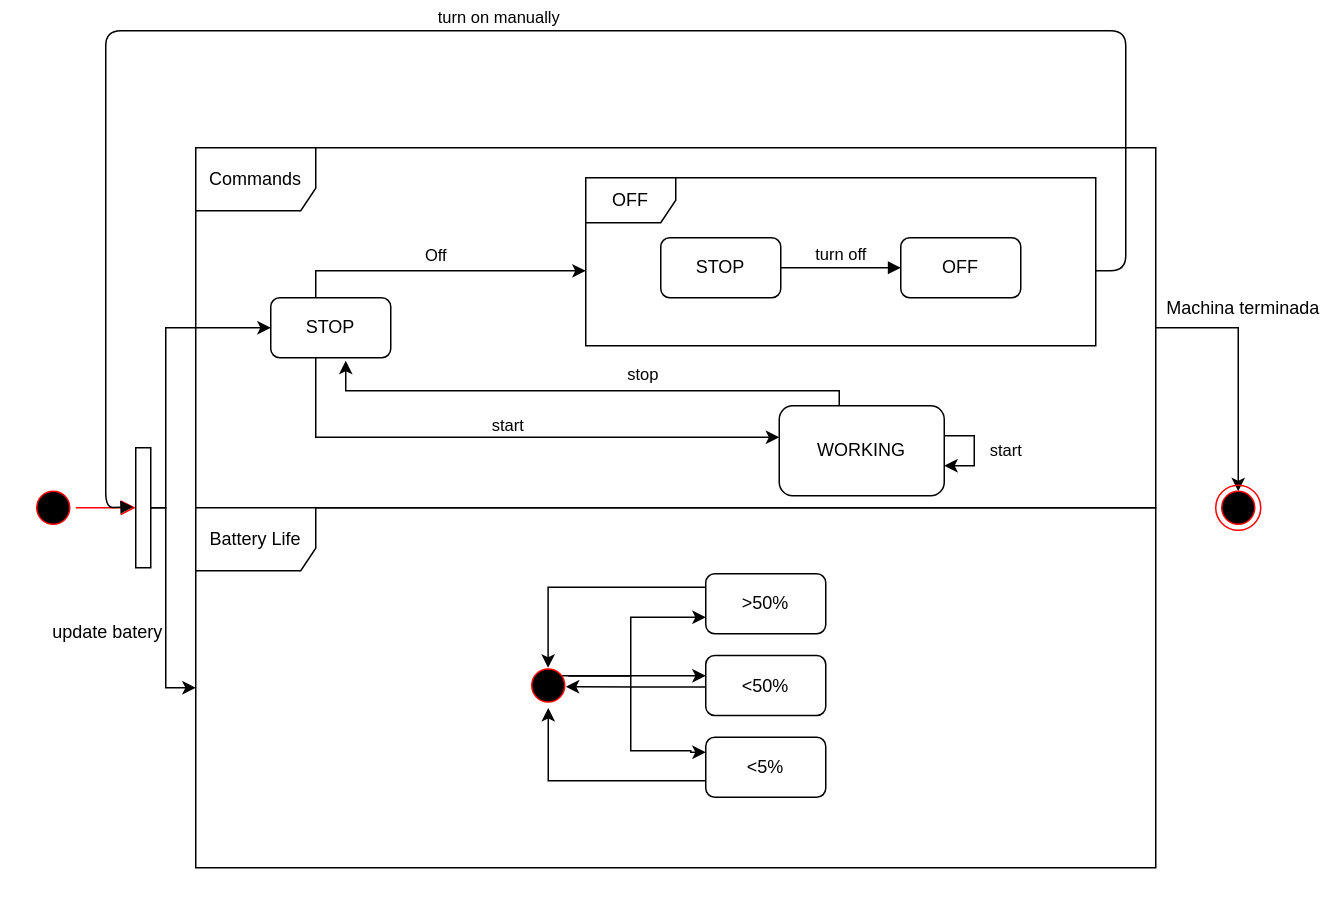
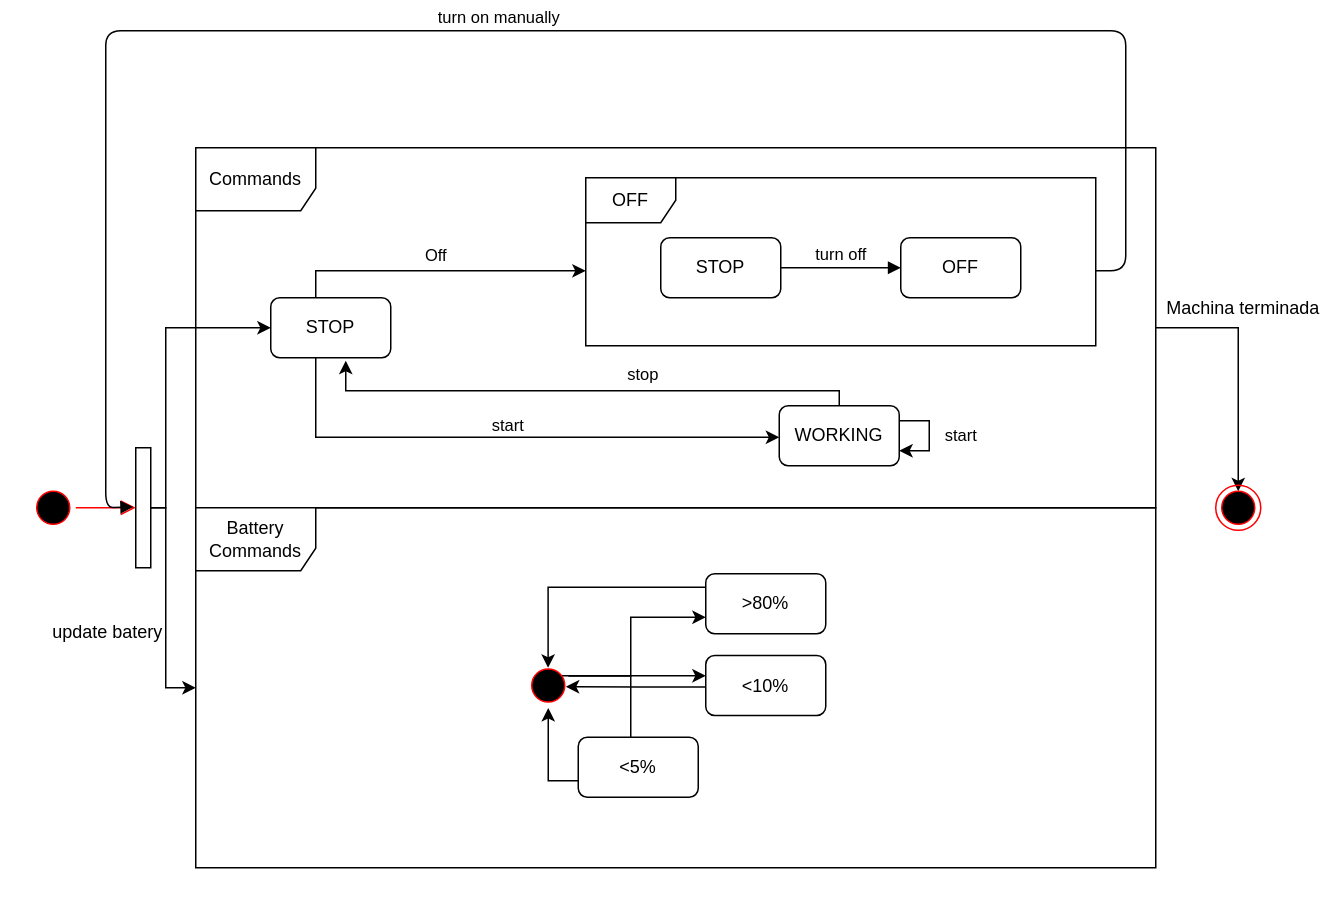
- <mxCell id="18" value="WORKING&lt;br&gt;" style="rounded=1;whiteSpace=wrap;html=1;" vertex="1" parent="1"><mxGeometry x="519" y="270" width="110" height="60" as="geometry" /></mxCell>
+ <mxCell id="18" value="WORKING&lt;br&gt;" style="rounded=1;whiteSpace=wrap;html=1;" vertex="1" parent="1"><mxGeometry x="519" y="270" width="80" height="40" as="geometry" /></mxCell>
- <mxCell id="11" value="Battery Life&lt;br&gt;" style="shape=umlFrame;whiteSpace=wrap;html=1;width=80;height=42;" vertex="1" parent="1"><mxGeometry x="130" y="338" width="640" height="240" as="geometry" /></mxCell>
+ <mxCell id="11" value="Battery Commands&lt;br&gt;" style="shape=umlFrame;whiteSpace=wrap;html=1;width=80;height=42;" vertex="1" parent="1"><mxGeometry x="130" y="338" width="640" height="240" as="geometry" /></mxCell>
- <mxCell id="31" value="&amp;gt;50%" style="rounded=1;whiteSpace=wrap;html=1;" vertex="1" parent="1"><mxGeometry x="470" y="382" width="80" height="40" as="geometry" /></mxCell>
+ <mxCell id="31" value="&amp;gt;80%" style="rounded=1;whiteSpace=wrap;html=1;" vertex="1" parent="1"><mxGeometry x="470" y="382" width="80" height="40" as="geometry" /></mxCell>
- <mxCell id="25" value="&amp;lt;50%" style="rounded=1;whiteSpace=wrap;html=1;" vertex="1" parent="1"><mxGeometry x="470" y="436.5" width="80" height="40" as="geometry" /></mxCell>
+ <mxCell id="25" value="&amp;lt;10%" style="rounded=1;whiteSpace=wrap;html=1;" vertex="1" parent="1"><mxGeometry x="470" y="436.5" width="80" height="40" as="geometry" /></mxCell>
- <mxCell id="33" value="&amp;lt;5%" style="rounded=1;whiteSpace=wrap;html=1;" vertex="1" parent="1"><mxGeometry x="470" y="491" width="80" height="40" as="geometry" /></mxCell>
+ <mxCell id="33" value="&amp;lt;5%" style="rounded=1;whiteSpace=wrap;html=1;" vertex="1" parent="1"><mxGeometry x="385" y="491" width="80" height="40" as="geometry" /></mxCell>
